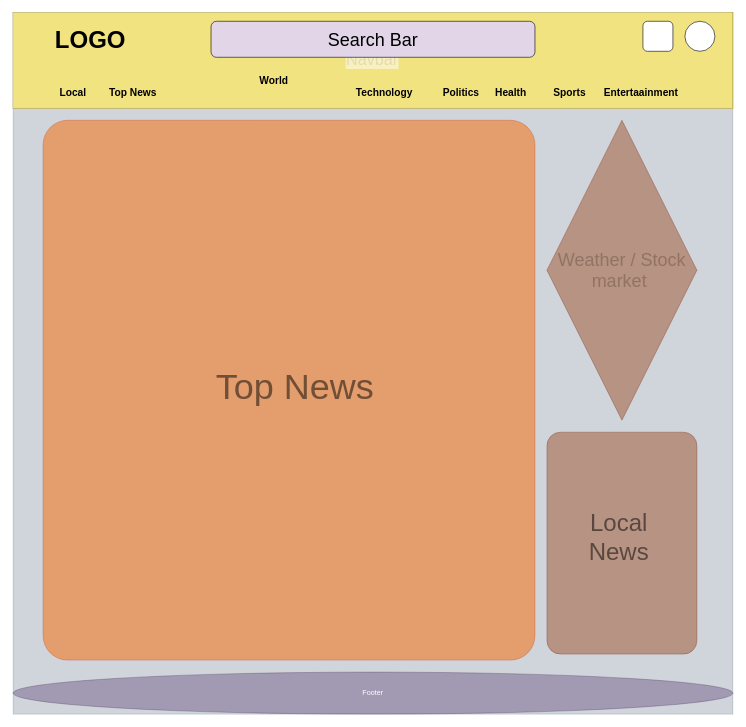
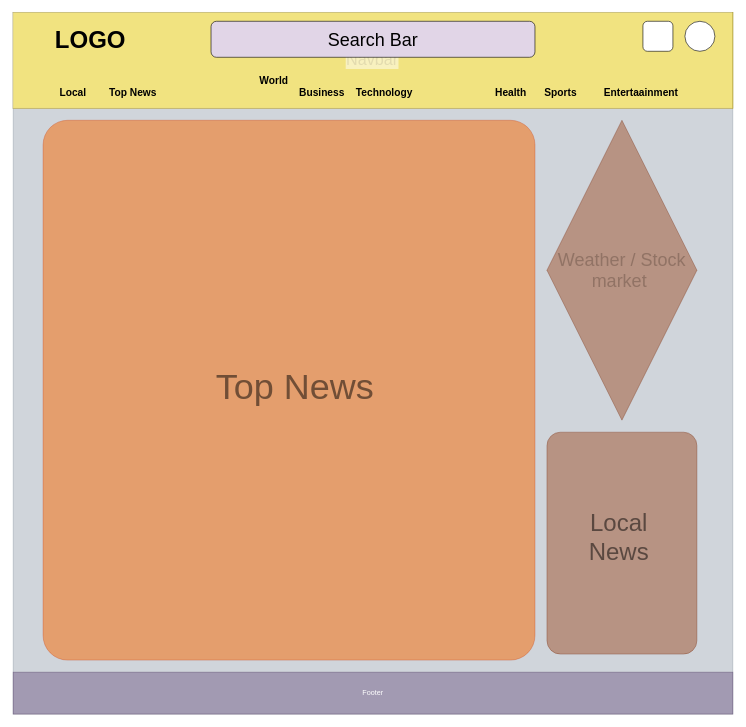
+ <mxCell id="13" value="Business" style="text;html=1;strokeColor=none;fillColor=none;align=center;verticalAlign=middle;whiteSpace=wrap;rounded=0;fontSize=17;fontStyle=1" vertex="1" parent="5"><mxGeometry x="485" y="120" width="60" height="30" as="geometry" /></mxCell>
- <mxCell id="15" value="Politics" style="text;html=1;strokeColor=none;fillColor=none;align=center;verticalAlign=middle;whiteSpace=wrap;rounded=0;fontSize=17;fontStyle=1" vertex="1" parent="5"><mxGeometry x="717" y="120" width="60" height="30" as="geometry" /></mxCell>
- <mxCell id="16" value="Sports" style="text;html=1;strokeColor=none;fillColor=none;align=center;verticalAlign=middle;whiteSpace=wrap;rounded=0;fontSize=17;fontStyle=1" vertex="1" parent="5"><mxGeometry x="898" y="120" width="60" height="30" as="geometry" /></mxCell>
+ <mxCell id="16" value="Sports" style="text;html=1;strokeColor=none;fillColor=none;align=center;verticalAlign=middle;whiteSpace=wrap;rounded=0;fontSize=17;fontStyle=1" vertex="1" parent="5"><mxGeometry x="883" y="120" width="60" height="30" as="geometry" /></mxCell>
- <mxCell id="21" value="Footer" style="ellipse;whiteSpace=wrap;html=1;opacity=50;fillColor=#76608a;fontColor=#ffffff;strokeColor=#432D57;" vertex="1" parent="1"><mxGeometry x="21" y="1120" width="1200" height="70" as="geometry" /></mxCell>
+ <mxCell id="21" value="Footer" style="rounded=0;whiteSpace=wrap;html=1;opacity=50;fillColor=#76608a;fontColor=#ffffff;strokeColor=#432D57;" vertex="1" parent="1"><mxGeometry x="21" y="1120" width="1200" height="70" as="geometry" /></mxCell>
